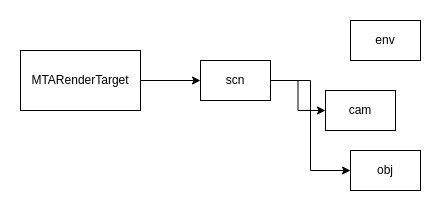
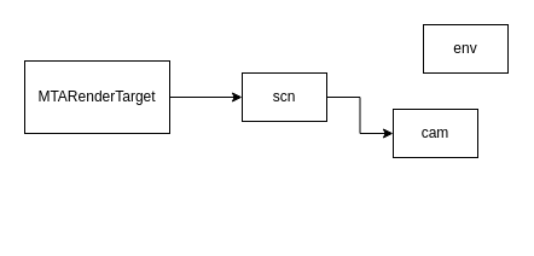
- <mxCell id="5" style="edgeStyle=orthogonalEdgeStyle;rounded=0;orthogonalLoop=1;jettySize=auto;html=1;entryX=0;entryY=0.5;entryDx=0;entryDy=0;" edge="1" parent="1" source="6" target="9"><mxGeometry relative="1" as="geometry" /></mxCell>
- <mxCell id="9" value="obj" style="whiteSpace=wrap;html=1;" vertex="1" parent="1"><mxGeometry x="350" y="150" width="70" height="40" as="geometry" /></mxCell>
